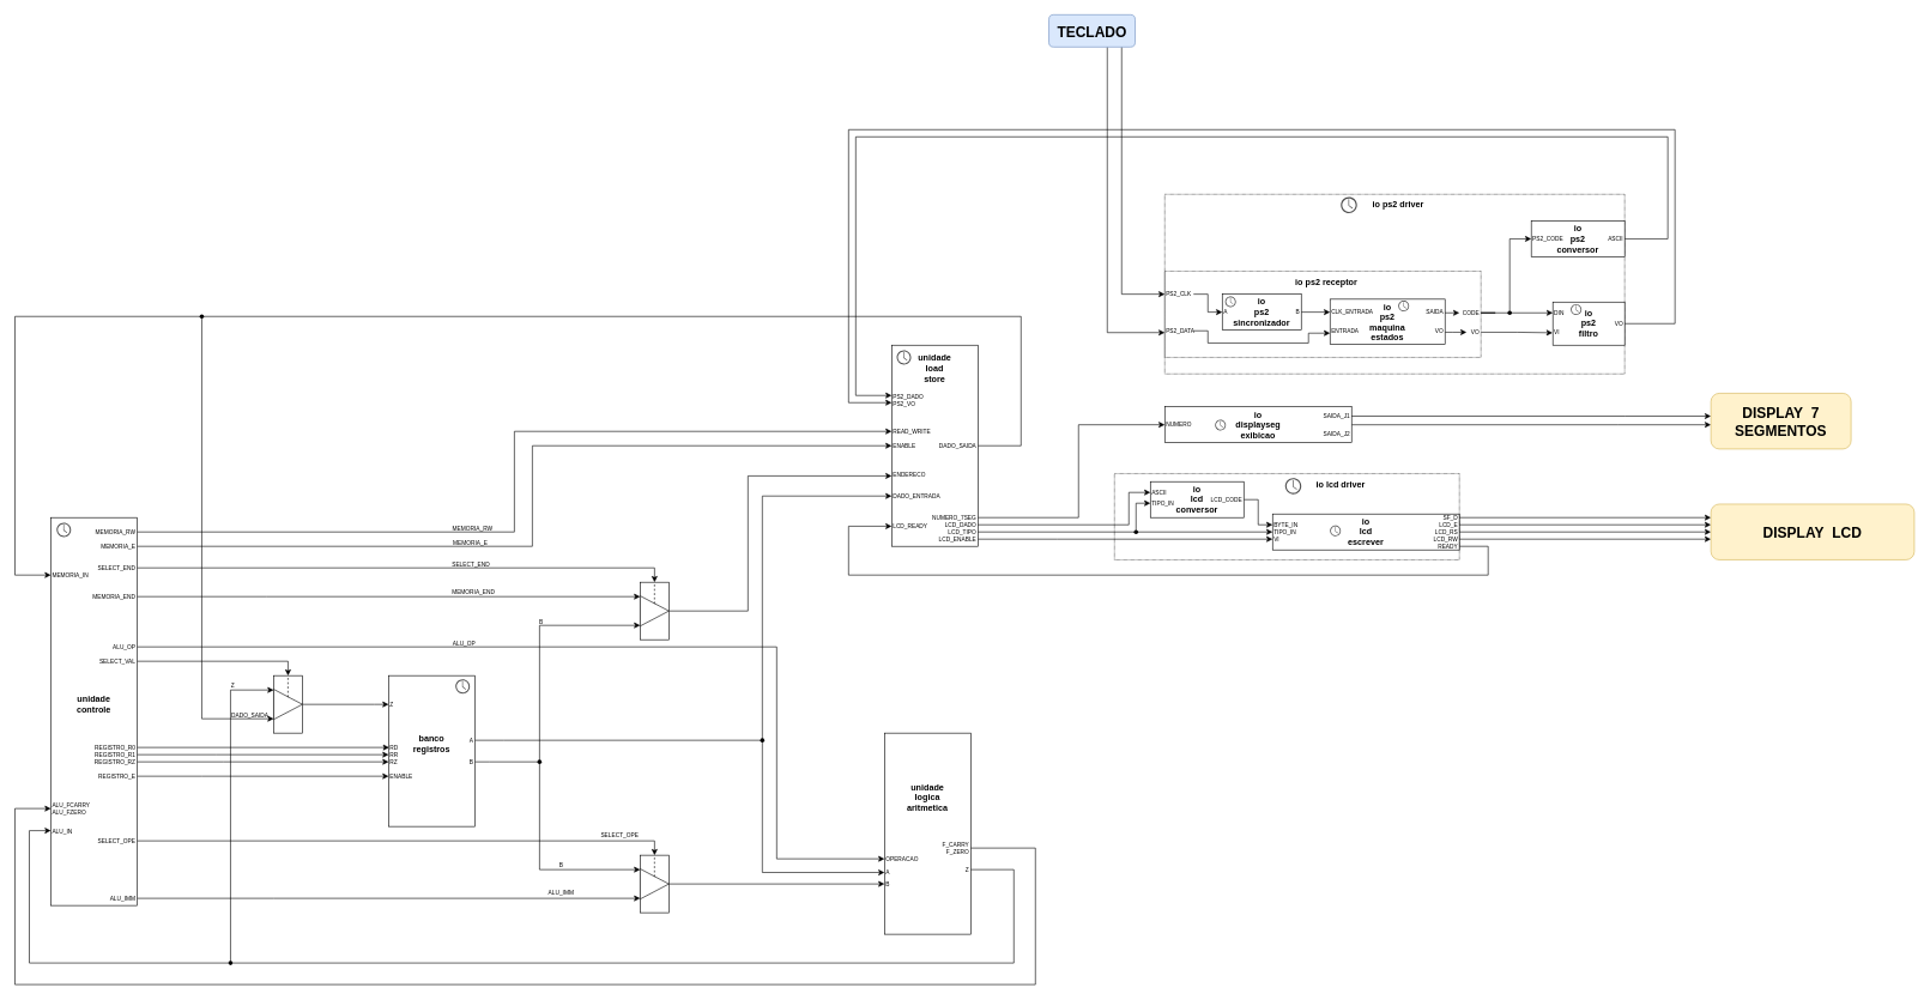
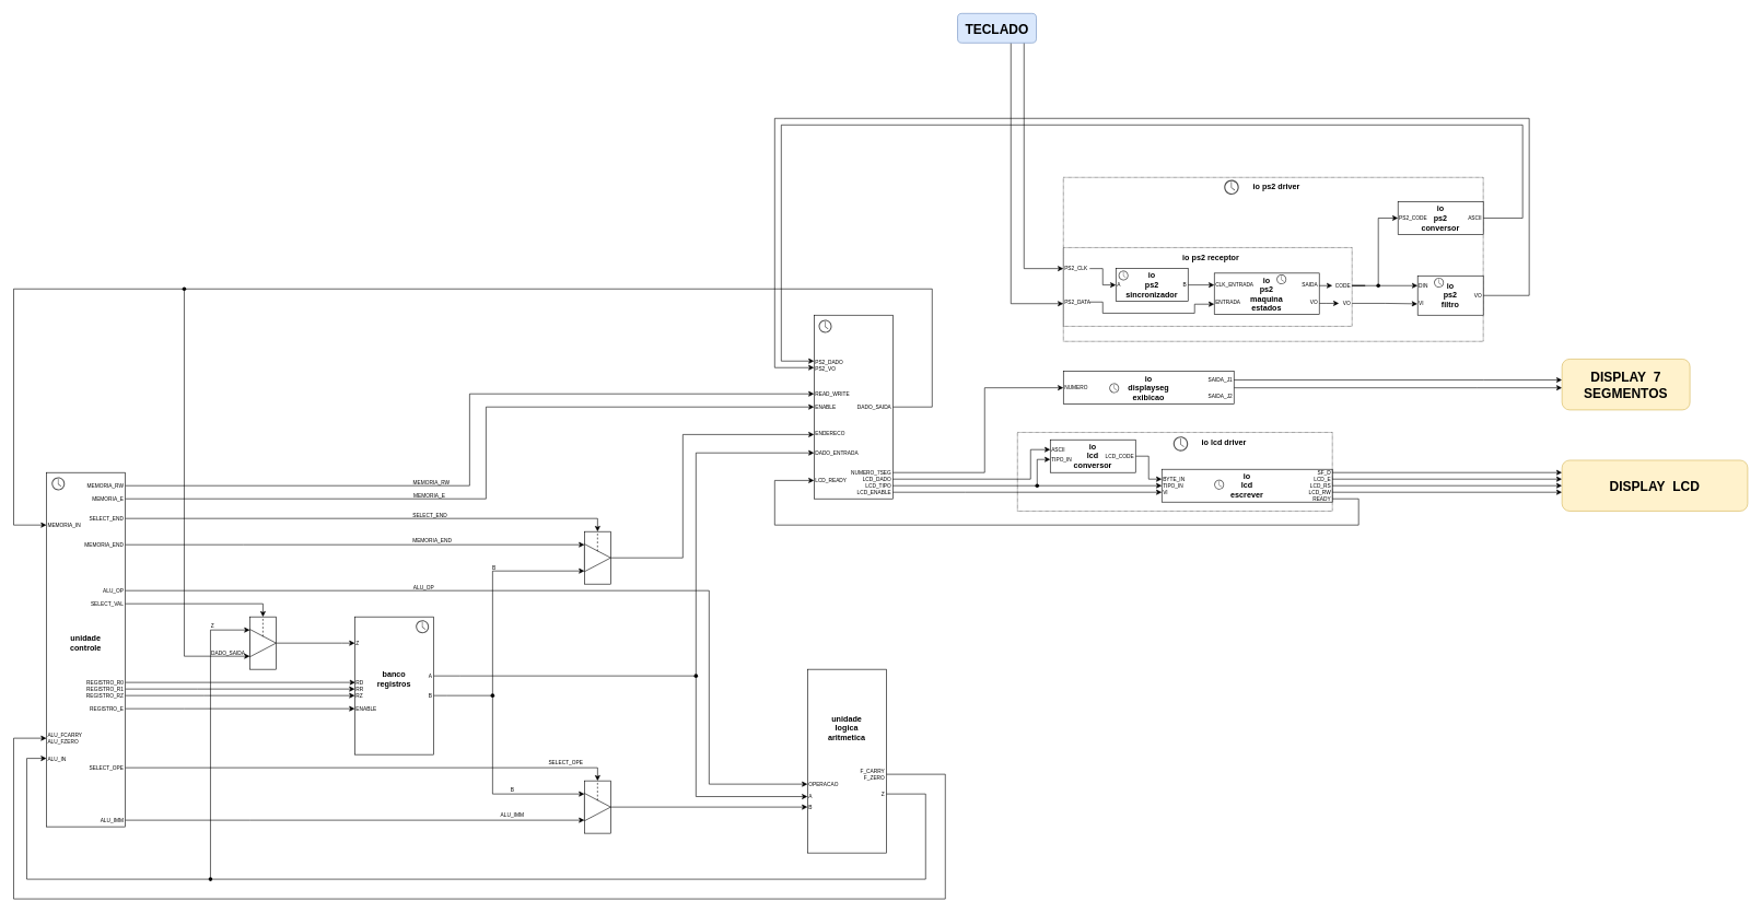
- <mxCell id="100" value="&lt;div&gt;&lt;font style=&quot;font-size: 12px;&quot;&gt;&lt;b&gt;unidade&lt;/b&gt;&lt;/font&gt;&lt;/div&gt;&lt;div&gt;&lt;font style=&quot;font-size: 12px;&quot;&gt;&lt;b&gt;load&lt;/b&gt;&lt;/font&gt;&lt;/div&gt;&lt;div&gt;&lt;font style=&quot;font-size: 12px;&quot;&gt;&lt;b&gt;store&lt;br&gt;&lt;/b&gt;&lt;/font&gt;&lt;/div&gt;" style="text;html=1;strokeColor=none;fillColor=none;align=center;verticalAlign=middle;whiteSpace=wrap;rounded=0;fontSize=8;" vertex="1" parent="1"><mxGeometry x="1270" y="497" width="60" height="30" as="geometry" /></mxCell>
